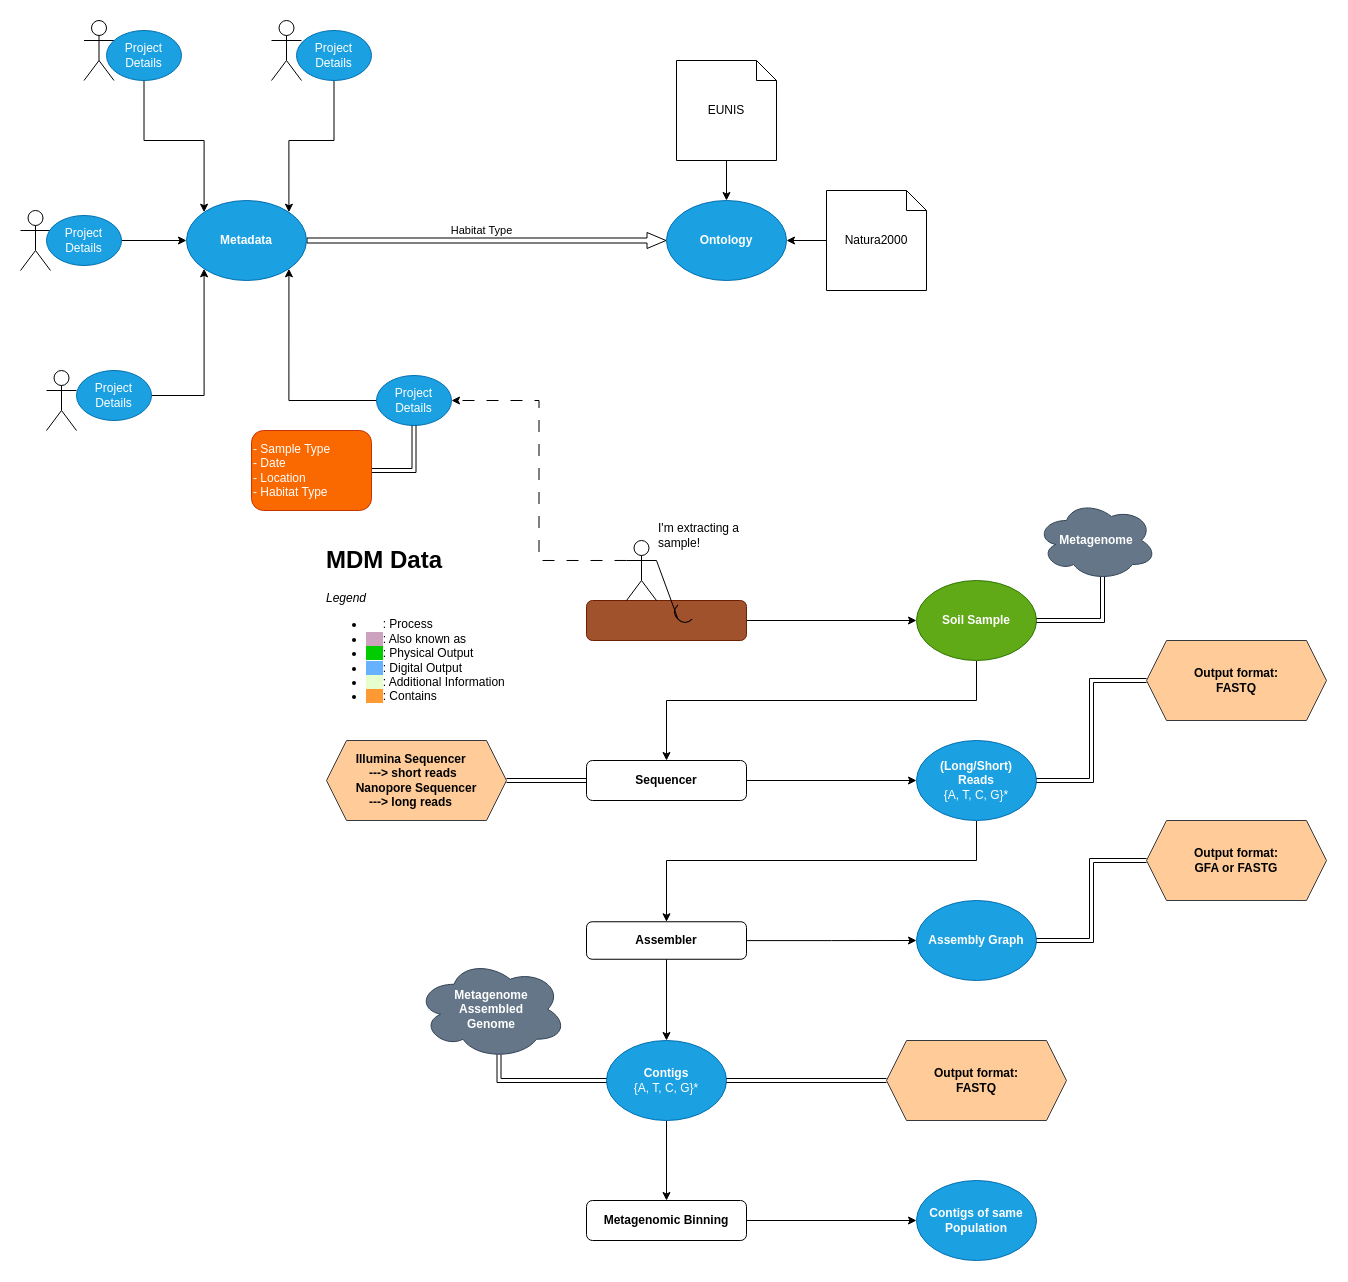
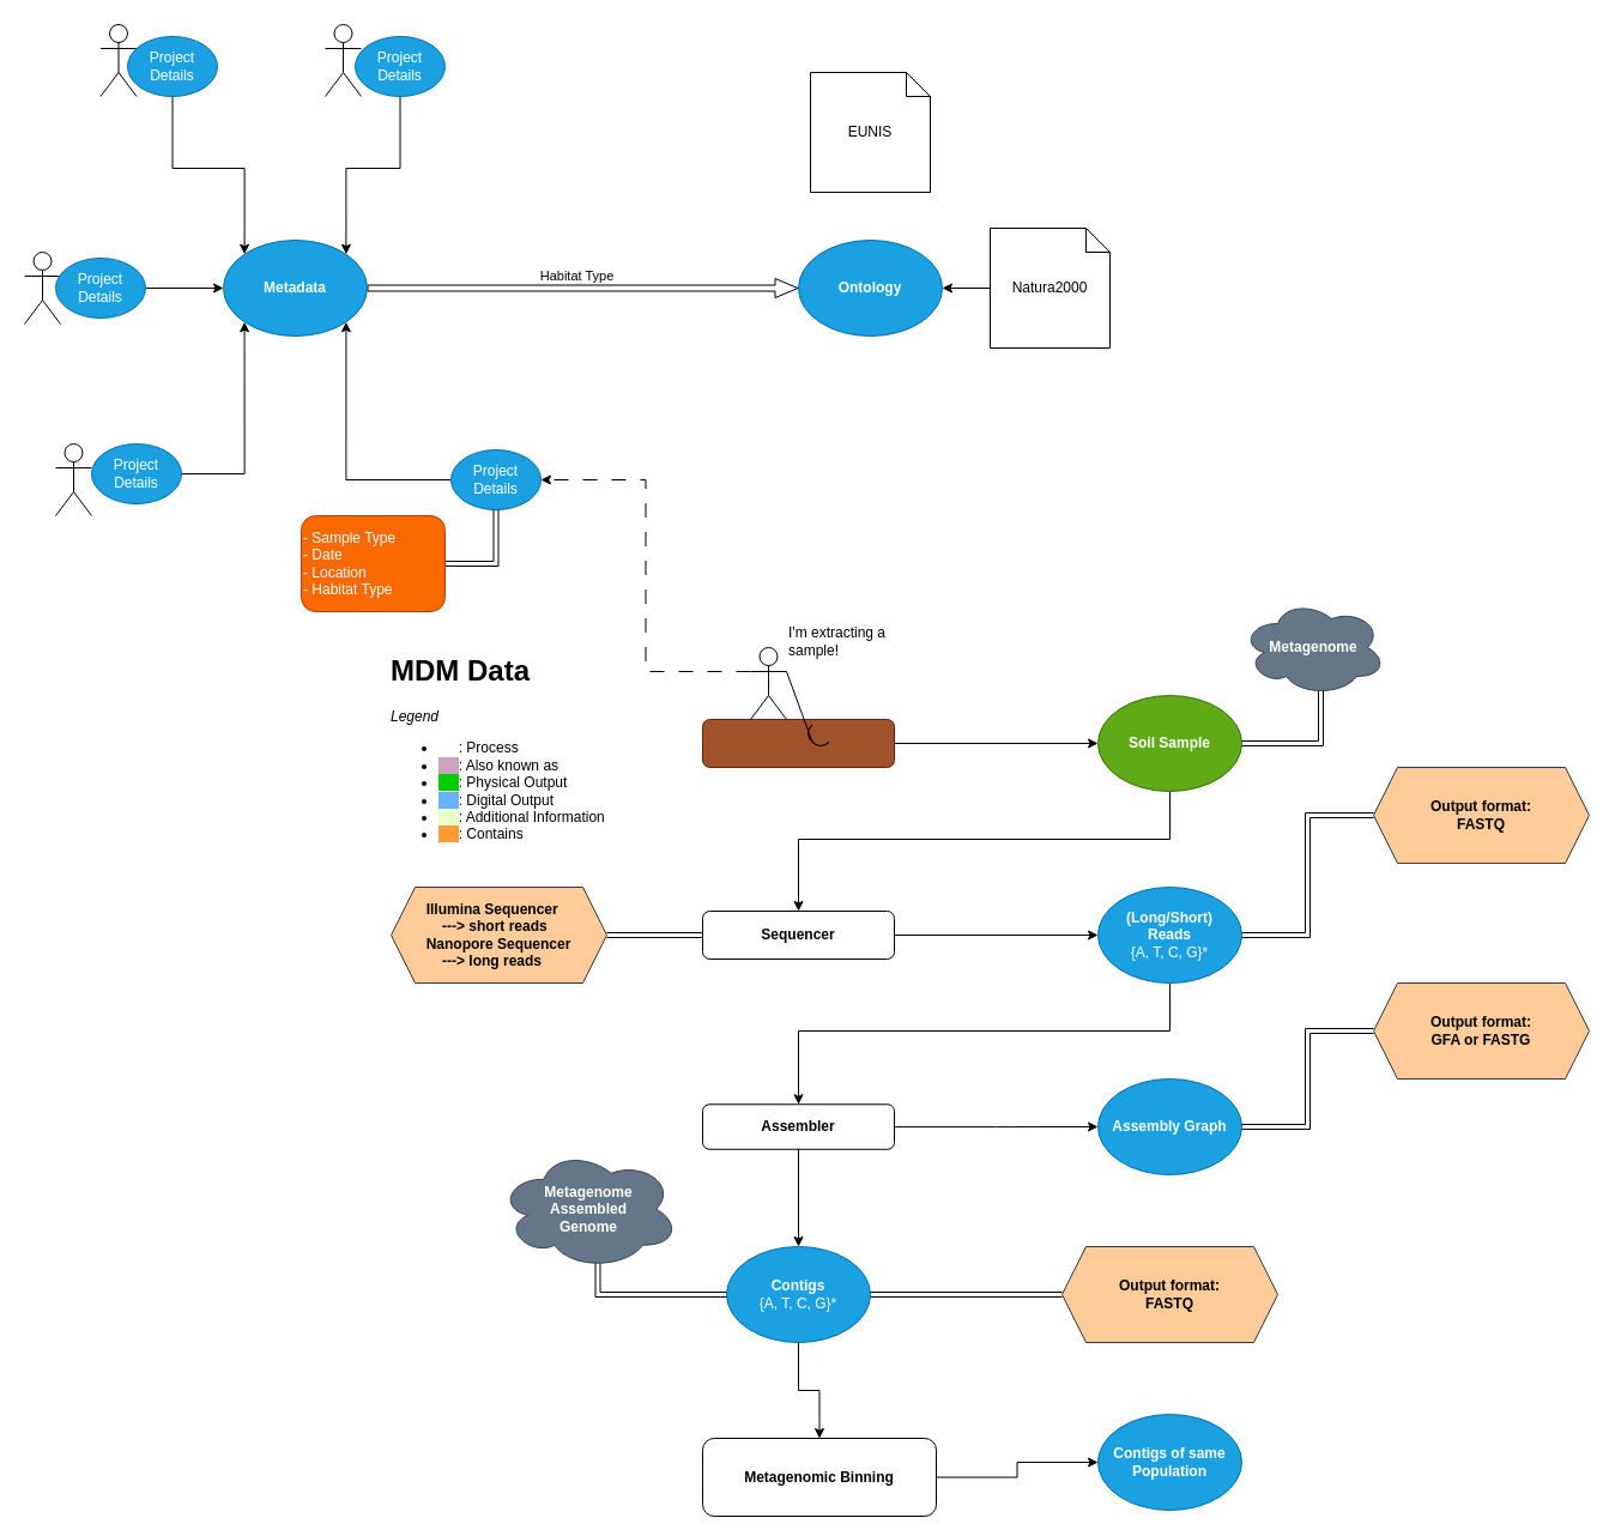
- <mxCell id="56" style="edgeStyle=orthogonalEdgeStyle;rounded=0;orthogonalLoop=1;jettySize=auto;html=1;entryX=0.5;entryY=0;entryDx=0;entryDy=0;" parent="1" source="57" target="60" edge="1"><mxGeometry relative="1" as="geometry" /></mxCell>
- <mxCell id="10" value="Metagenomic Binning" style="rounded=1;whiteSpace=wrap;html=1;fontSize=12;glass=0;strokeWidth=1;shadow=0;fontStyle=1" parent="1" vertex="1"><mxGeometry x="586" y="1200" width="160" height="40" as="geometry" /></mxCell>
+ <mxCell id="10" value="Metagenomic Binning" style="rounded=1;whiteSpace=wrap;html=1;fontSize=12;glass=0;strokeWidth=1;shadow=0;fontStyle=1" parent="1" vertex="1"><mxGeometry x="586" y="1200" width="195" height="65" as="geometry" /></mxCell>
